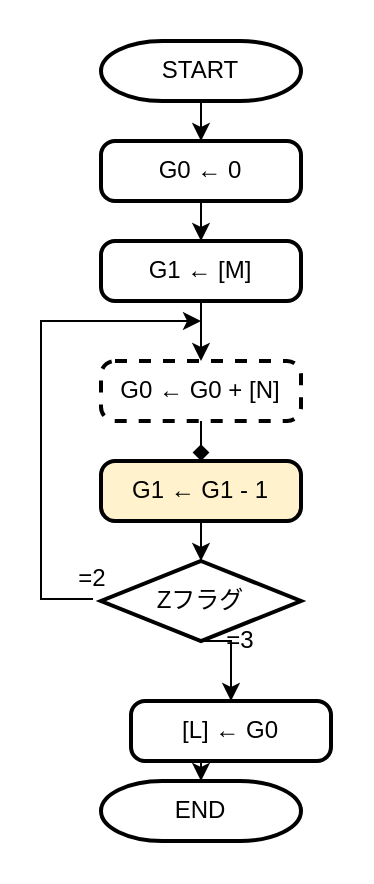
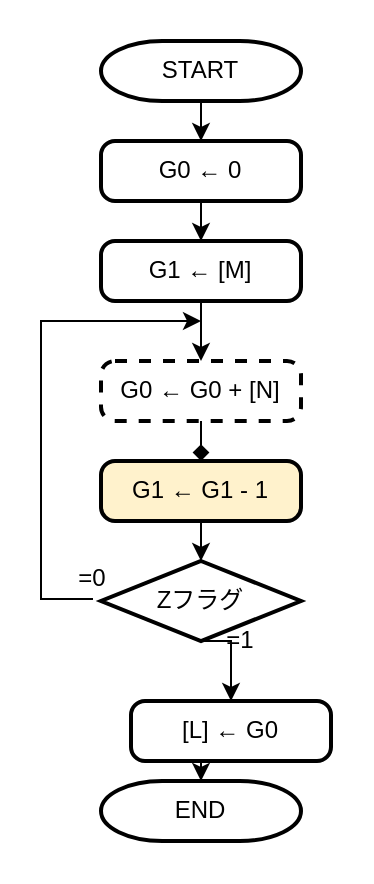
- <mxCell id="12" value="=2" style="text;html=1;strokeColor=none;fillColor=none;align=center;verticalAlign=middle;whiteSpace=wrap;rounded=0;" parent="1" vertex="1"><mxGeometry x="26" y="279" width="40" height="20" as="geometry" /></mxCell>
+ <mxCell id="12" value="=0" style="text;html=1;strokeColor=none;fillColor=none;align=center;verticalAlign=middle;whiteSpace=wrap;rounded=0;" parent="1" vertex="1"><mxGeometry x="26" y="279" width="40" height="20" as="geometry" /></mxCell>
- <mxCell id="10" value="=3" style="text;html=1;strokeColor=none;fillColor=none;align=center;verticalAlign=middle;whiteSpace=wrap;rounded=0;" parent="1" vertex="1"><mxGeometry x="100" y="310" width="40" height="20" as="geometry" /></mxCell>
+ <mxCell id="10" value="=1" style="text;html=1;strokeColor=none;fillColor=none;align=center;verticalAlign=middle;whiteSpace=wrap;rounded=0;" parent="1" vertex="1"><mxGeometry x="100" y="310" width="40" height="20" as="geometry" /></mxCell>
